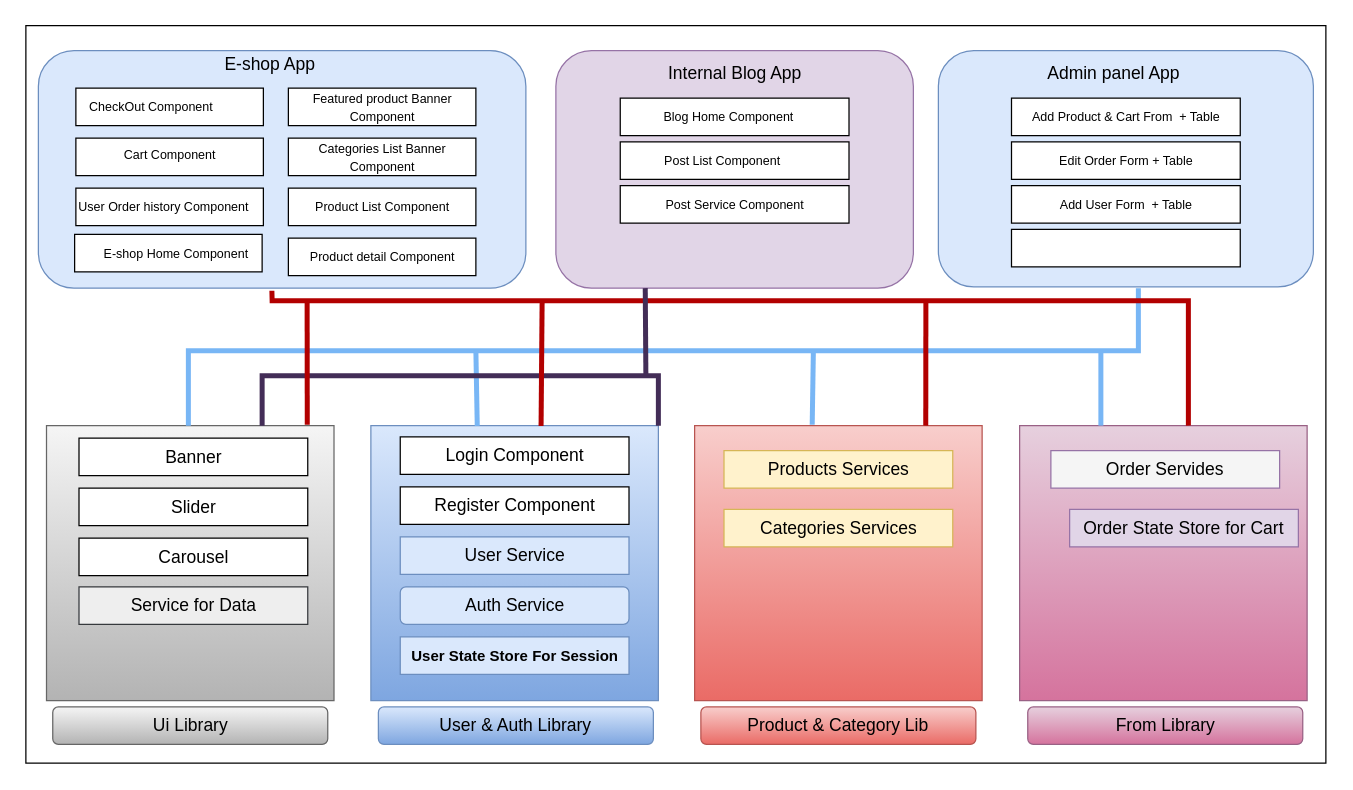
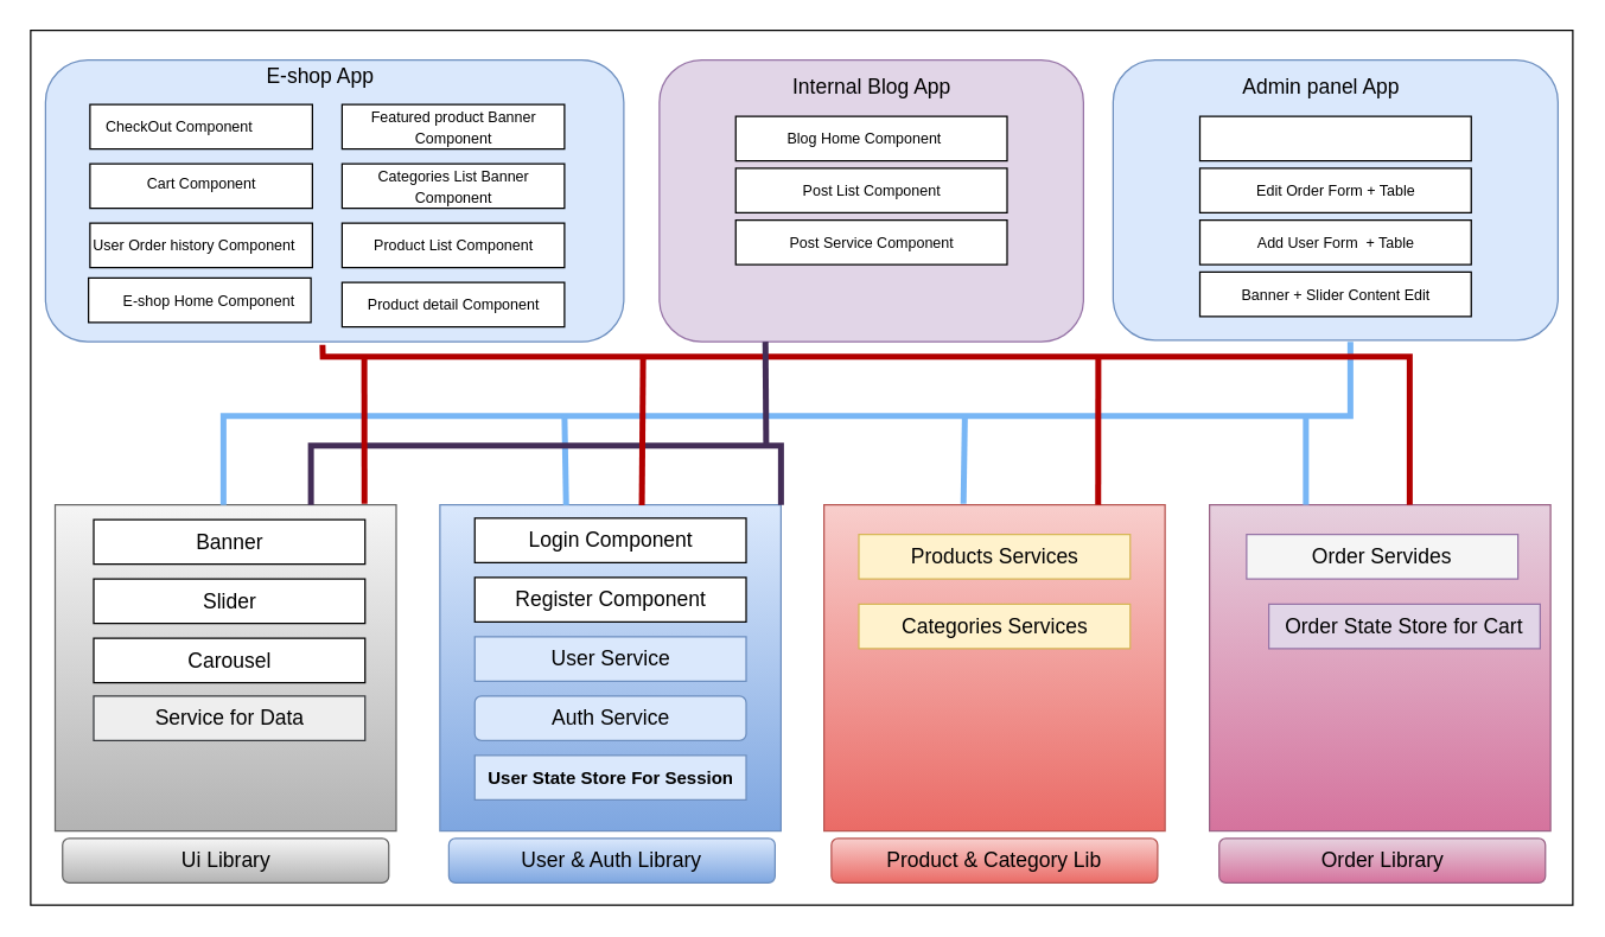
- <mxCell id="35" value="&lt;span style=&quot;font-size: 10px;&quot;&gt;Add Product &amp;amp; Cart From&amp;nbsp; + Table&lt;/span&gt;" style="text;html=1;resizable=0;autosize=1;align=center;verticalAlign=middle;points=[];fillColor=none;strokeColor=none;rounded=0;shadow=0;" parent="1" vertex="1"><mxGeometry x="815" y="83" width="170" height="20" as="geometry" /></mxCell>
- <mxCell id="33" value="&lt;span style=&quot;font-size: 10px;&quot;&gt;Post List Component&lt;/span&gt;" style="text;html=1;resizable=0;autosize=1;align=center;verticalAlign=middle;points=[];fillColor=none;strokeColor=none;rounded=0;shadow=0;" parent="1" vertex="1"><mxGeometry x="522" y="118" width="110" height="20" as="geometry" /></mxCell>
+ <mxCell id="33" value="&lt;span style=&quot;font-size: 10px;&quot;&gt;Post List Component&lt;/span&gt;" style="text;html=1;resizable=0;autosize=1;align=center;verticalAlign=middle;points=[];fillColor=none;strokeColor=none;rounded=0;shadow=0;" parent="1" vertex="1"><mxGeometry x="532" y="118" width="110" height="20" as="geometry" /></mxCell>
+ <mxCell id="38" value="&lt;span style=&quot;font-size: 10px;&quot;&gt;Banner + Slider Content Edit&lt;/span&gt;" style="text;html=1;resizable=0;autosize=1;align=center;verticalAlign=middle;points=[];fillColor=none;strokeColor=none;rounded=0;shadow=0;" parent="1" vertex="1"><mxGeometry x="830" y="188" width="140" height="20" as="geometry" /></mxCell>
- <mxCell id="50" value="&lt;span style=&quot;font-size: 14px;&quot;&gt;From Library&lt;/span&gt;" style="rounded=1;whiteSpace=wrap;html=1;shadow=0;fontSize=10;fillColor=#e6d0de;gradientColor=#d5739d;strokeColor=#996185;" parent="1" vertex="1"><mxGeometry x="821.5" y="565" width="220" height="30" as="geometry" /></mxCell>
+ <mxCell id="50" value="&lt;span style=&quot;font-size: 14px;&quot;&gt;Order Library&lt;/span&gt;" style="rounded=1;whiteSpace=wrap;html=1;shadow=0;fontSize=10;fillColor=#e6d0de;gradientColor=#d5739d;strokeColor=#996185;" parent="1" vertex="1"><mxGeometry x="821.5" y="565" width="220" height="30" as="geometry" /></mxCell>
